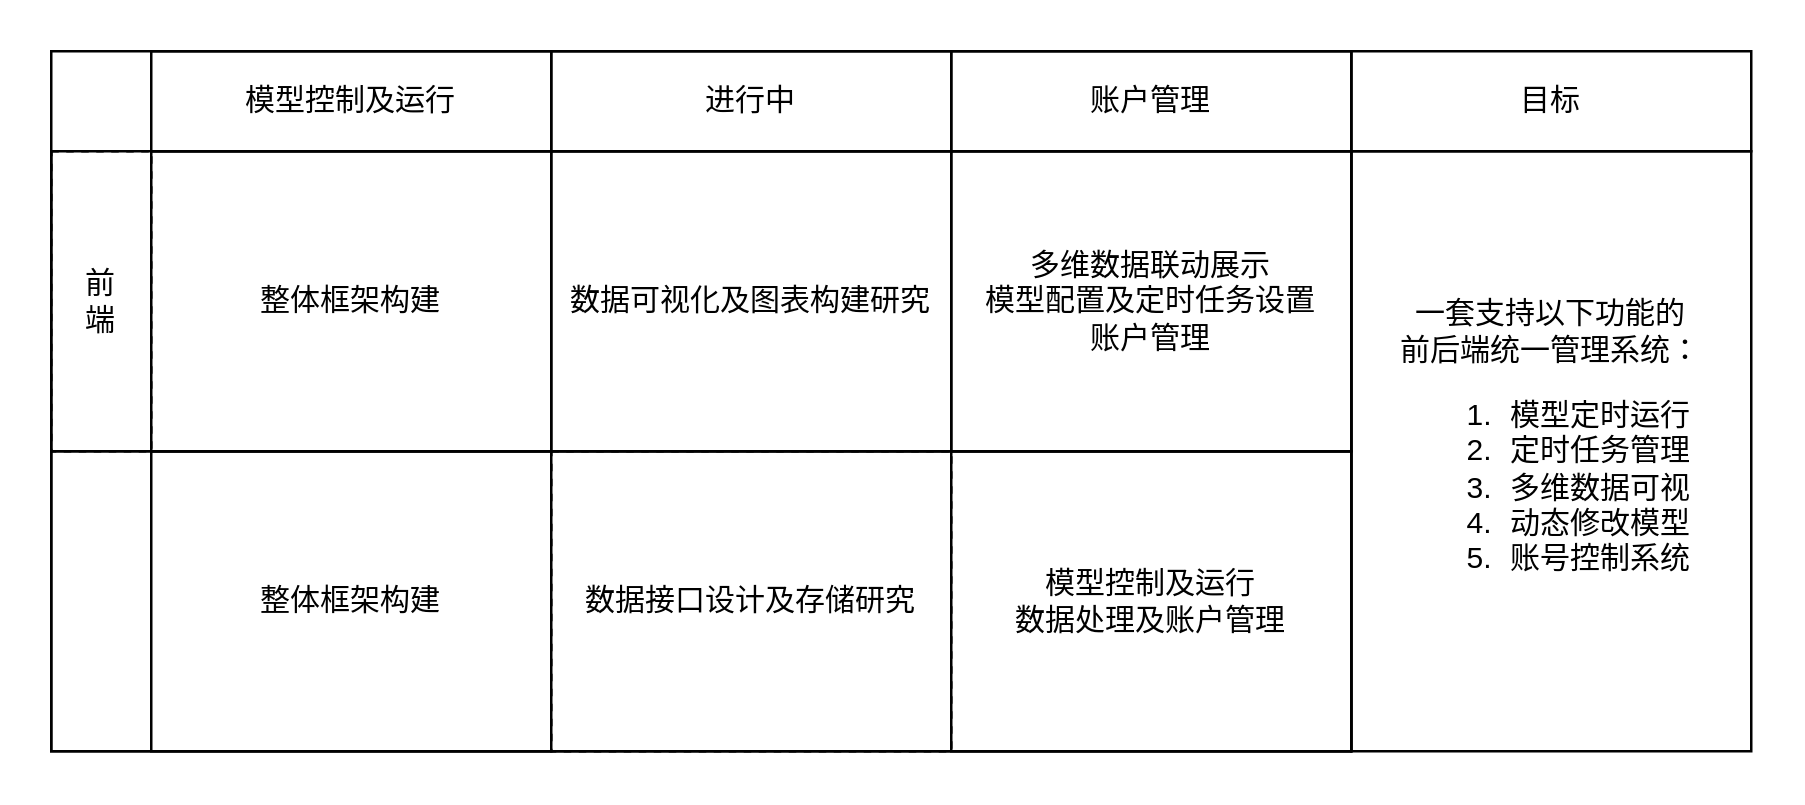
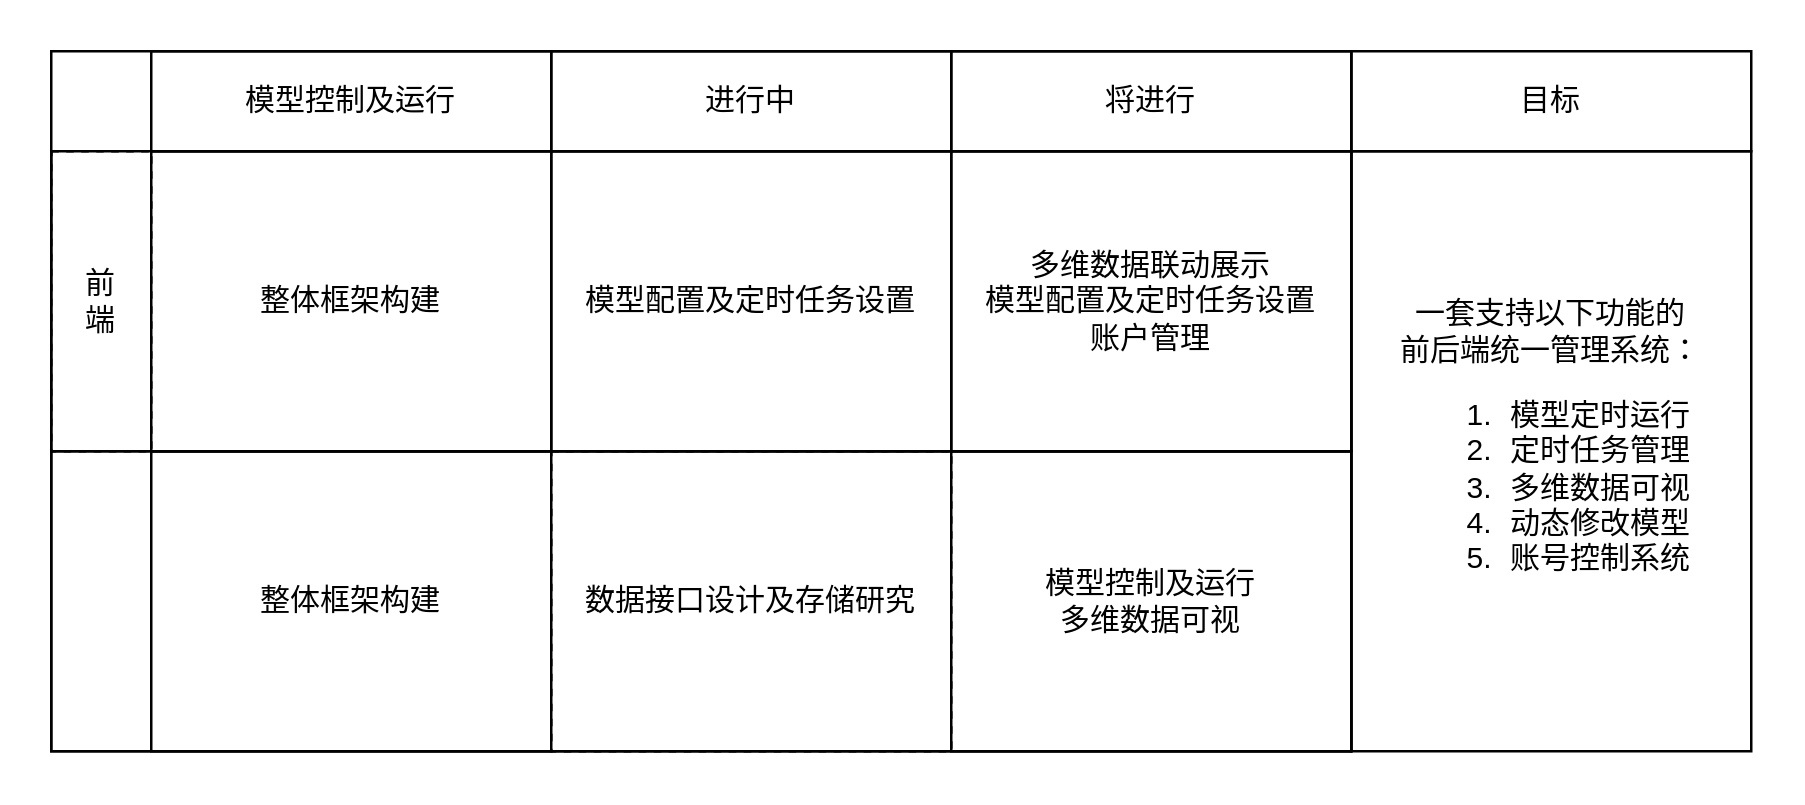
- <mxCell id="10" value="账户管理" style="rounded=0;whiteSpace=wrap;html=1;fillColor=none;" parent="3" vertex="1"><mxGeometry x="360" width="160" height="40" as="geometry" /></mxCell>
+ <mxCell id="10" value="将进行" style="rounded=0;whiteSpace=wrap;html=1;fillColor=none;" parent="3" vertex="1"><mxGeometry x="360" width="160" height="40" as="geometry" /></mxCell>
- <mxCell id="13" value="数据可视化及图表构建研究" style="rounded=0;whiteSpace=wrap;html=1;fillColor=none;" parent="3" vertex="1"><mxGeometry x="200" y="40" width="160" height="120" as="geometry" /></mxCell>
+ <mxCell id="13" value="模型配置及定时任务设置" style="rounded=0;whiteSpace=wrap;html=1;fillColor=none;" parent="3" vertex="1"><mxGeometry x="200" y="40" width="160" height="120" as="geometry" /></mxCell>
- <mxCell id="16" value="模型控制及运行&lt;br&gt;数据处理及账户管理" style="rounded=0;whiteSpace=wrap;html=1;fillColor=none;" parent="3" vertex="1"><mxGeometry x="360" y="160" width="160" height="120" as="geometry" /></mxCell>
+ <mxCell id="16" value="模型控制及运行&lt;br&gt;多维数据可视" style="rounded=0;whiteSpace=wrap;html=1;fillColor=none;" parent="3" vertex="1"><mxGeometry x="360" y="160" width="160" height="120" as="geometry" /></mxCell>
